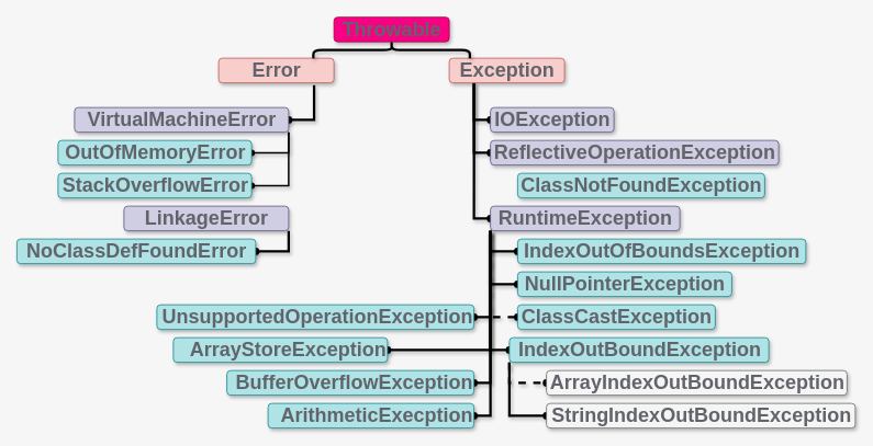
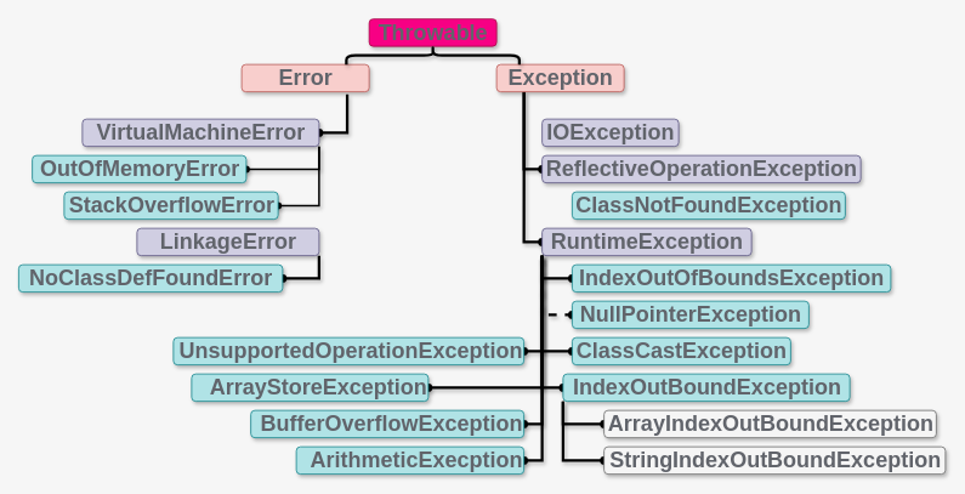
- <mxCell id="5" style="edgeStyle=orthogonalEdgeStyle;rounded=0;sketch=0;orthogonalLoop=1;jettySize=auto;html=1;exitX=0.222;exitY=0.994;exitDx=0;exitDy=0;entryX=0;entryY=0.5;entryDx=0;entryDy=0;shadow=1;endArrow=oval;endFill=1;strokeWidth=3;fontColor=#61646B;exitPerimeter=0;" parent="1" source="8" target="35" edge="1"><mxGeometry relative="1" as="geometry"><Array as="points"><mxPoint x="575" y="100" /><mxPoint x="575" y="145" /></Array></mxGeometry></mxCell>
- <mxCell id="23" value="OutOfMemoryError" style="text;strokeColor=#0e8088;fillColor=#b0e3e6;html=1;fontSize=24;fontStyle=1;verticalAlign=middle;align=center;rounded=1;shadow=1;glass=0;sketch=0;fontColor=#61646B;" parent="1" vertex="1"><mxGeometry x="70" y="170" width="235" height="30" as="geometry" /></mxCell>
+ <mxCell id="23" value="OutOfMemoryError" style="text;strokeColor=#0e8088;fillColor=#b0e3e6;html=1;fontSize=24;fontStyle=1;verticalAlign=middle;align=center;rounded=1;shadow=1;glass=0;sketch=0;fontColor=#61646B;" parent="1" vertex="1"><mxGeometry x="35" y="170" width="235" height="30" as="geometry" /></mxCell>
- <mxCell id="10" style="edgeStyle=orthogonalEdgeStyle;rounded=0;sketch=0;orthogonalLoop=1;jettySize=auto;html=1;exitX=0;exitY=1;exitDx=0;exitDy=0;entryX=0;entryY=0.5;entryDx=0;entryDy=0;shadow=1;endArrow=oval;endFill=1;strokeWidth=3;fontColor=#61646B;" parent="1" source="17" target="19" edge="1"><mxGeometry relative="1" as="geometry" /></mxCell>
+ <mxCell id="10" style="edgeStyle=orthogonalEdgeStyle;rounded=0;sketch=0;orthogonalLoop=1;jettySize=auto;html=1;exitX=0;exitY=1;exitDx=0;exitDy=0;entryX=0;entryY=0.5;entryDx=0;entryDy=0;shadow=1;endArrow=oval;endFill=1;strokeWidth=3;fontColor=#61646B;dashed=1;" parent="1" source="17" target="19" edge="1"><mxGeometry relative="1" as="geometry" /></mxCell>
- <mxCell id="11" style="edgeStyle=orthogonalEdgeStyle;rounded=0;sketch=0;orthogonalLoop=1;jettySize=auto;html=1;exitX=0;exitY=1;exitDx=0;exitDy=0;entryX=0;entryY=0.5;entryDx=0;entryDy=0;shadow=1;endArrow=oval;endFill=1;strokeWidth=3;fontColor=#61646B;dashed=1;" parent="1" source="17" target="31" edge="1"><mxGeometry relative="1" as="geometry" /></mxCell>
+ <mxCell id="11" style="edgeStyle=orthogonalEdgeStyle;rounded=0;sketch=0;orthogonalLoop=1;jettySize=auto;html=1;exitX=0;exitY=1;exitDx=0;exitDy=0;entryX=0;entryY=0.5;entryDx=0;entryDy=0;shadow=1;endArrow=oval;endFill=1;strokeWidth=3;fontColor=#61646B;" parent="1" source="17" target="31" edge="1"><mxGeometry relative="1" as="geometry" /></mxCell>
- <mxCell id="28" style="edgeStyle=orthogonalEdgeStyle;rounded=0;sketch=0;orthogonalLoop=1;jettySize=auto;html=1;exitX=0;exitY=1;exitDx=0;exitDy=0;entryX=0;entryY=0.5;entryDx=0;entryDy=0;shadow=1;endArrow=oval;endFill=1;strokeWidth=3;fontColor=#61646B;dashed=1;" parent="1" source="30" target="37" edge="1"><mxGeometry relative="1" as="geometry" /></mxCell>
+ <mxCell id="28" style="edgeStyle=orthogonalEdgeStyle;rounded=0;sketch=0;orthogonalLoop=1;jettySize=auto;html=1;exitX=0;exitY=1;exitDx=0;exitDy=0;entryX=0;entryY=0.5;entryDx=0;entryDy=0;shadow=1;endArrow=oval;endFill=1;strokeWidth=3;fontColor=#61646B;" parent="1" source="30" target="37" edge="1"><mxGeometry relative="1" as="geometry" /></mxCell>
